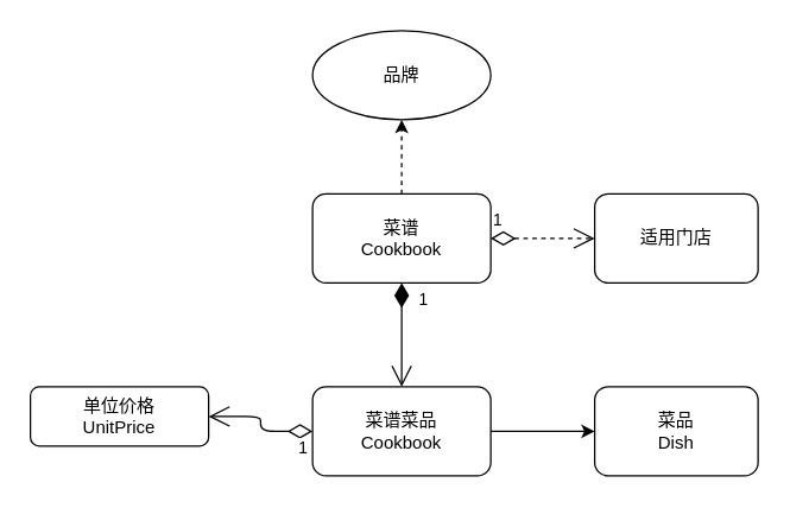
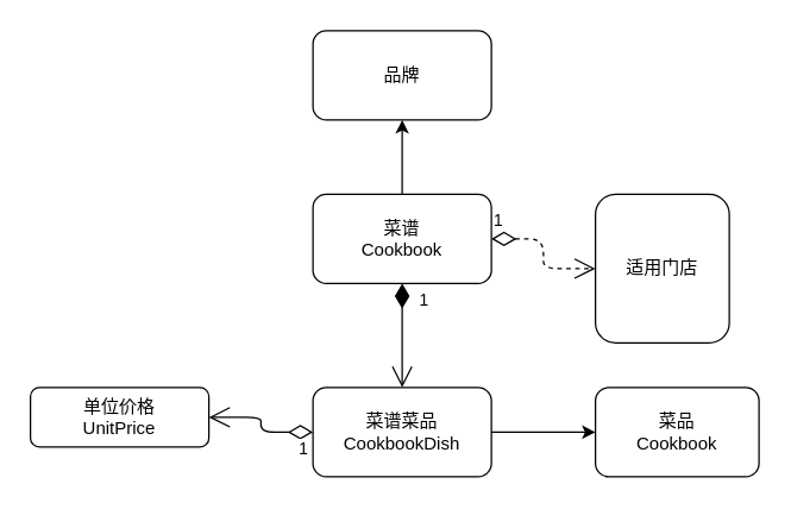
- <mxCell id="3" value="品牌&lt;br&gt;" style="ellipse;whiteSpace=wrap;html=1;" vertex="1" parent="1"><mxGeometry x="210" y="20" width="120" height="60" as="geometry" /></mxCell>
+ <mxCell id="3" value="品牌&lt;br&gt;" style="rounded=1;whiteSpace=wrap;html=1;" vertex="1" parent="1"><mxGeometry x="210" y="20" width="120" height="60" as="geometry" /></mxCell>
- <mxCell id="8" value="" style="endArrow=classic;html=1;entryX=0.5;entryY=1;entryDx=0;entryDy=0;dashed=1;" edge="1" parent="1" source="2" target="3"><mxGeometry width="50" height="50" relative="1" as="geometry"><mxPoint x="400" y="260" as="sourcePoint" /><mxPoint x="450" y="210" as="targetPoint" /></mxGeometry></mxCell>
+ <mxCell id="8" value="" style="endArrow=classic;html=1;entryX=0.5;entryY=1;entryDx=0;entryDy=0;" edge="1" parent="1" source="2" target="3"><mxGeometry width="50" height="50" relative="1" as="geometry"><mxPoint x="400" y="260" as="sourcePoint" /><mxPoint x="450" y="210" as="targetPoint" /></mxGeometry></mxCell>
- <mxCell id="11" value="适用门店" style="rounded=1;whiteSpace=wrap;html=1;" vertex="1" parent="1"><mxGeometry x="400" y="130" width="110" height="60" as="geometry" /></mxCell>
+ <mxCell id="11" value="适用门店" style="rounded=1;whiteSpace=wrap;html=1;" vertex="1" parent="1"><mxGeometry x="400" y="130" width="90" height="100" as="geometry" /></mxCell>
- <mxCell id="4" value="菜谱菜品&lt;br&gt;Cookbook" style="rounded=1;whiteSpace=wrap;html=1;" vertex="1" parent="1"><mxGeometry x="210" y="260" width="120" height="60" as="geometry" /></mxCell>
+ <mxCell id="4" value="菜谱菜品&lt;br&gt;CookbookDish" style="rounded=1;whiteSpace=wrap;html=1;" vertex="1" parent="1"><mxGeometry x="210" y="260" width="120" height="60" as="geometry" /></mxCell>
- <mxCell id="6" value="菜品 &lt;br&gt;Dish" style="rounded=1;whiteSpace=wrap;html=1;" vertex="1" parent="1"><mxGeometry x="400" y="260" width="110" height="60" as="geometry" /></mxCell>
+ <mxCell id="6" value="菜品 &lt;br&gt;Cookbook" style="rounded=1;whiteSpace=wrap;html=1;" vertex="1" parent="1"><mxGeometry x="400" y="260" width="110" height="60" as="geometry" /></mxCell>
